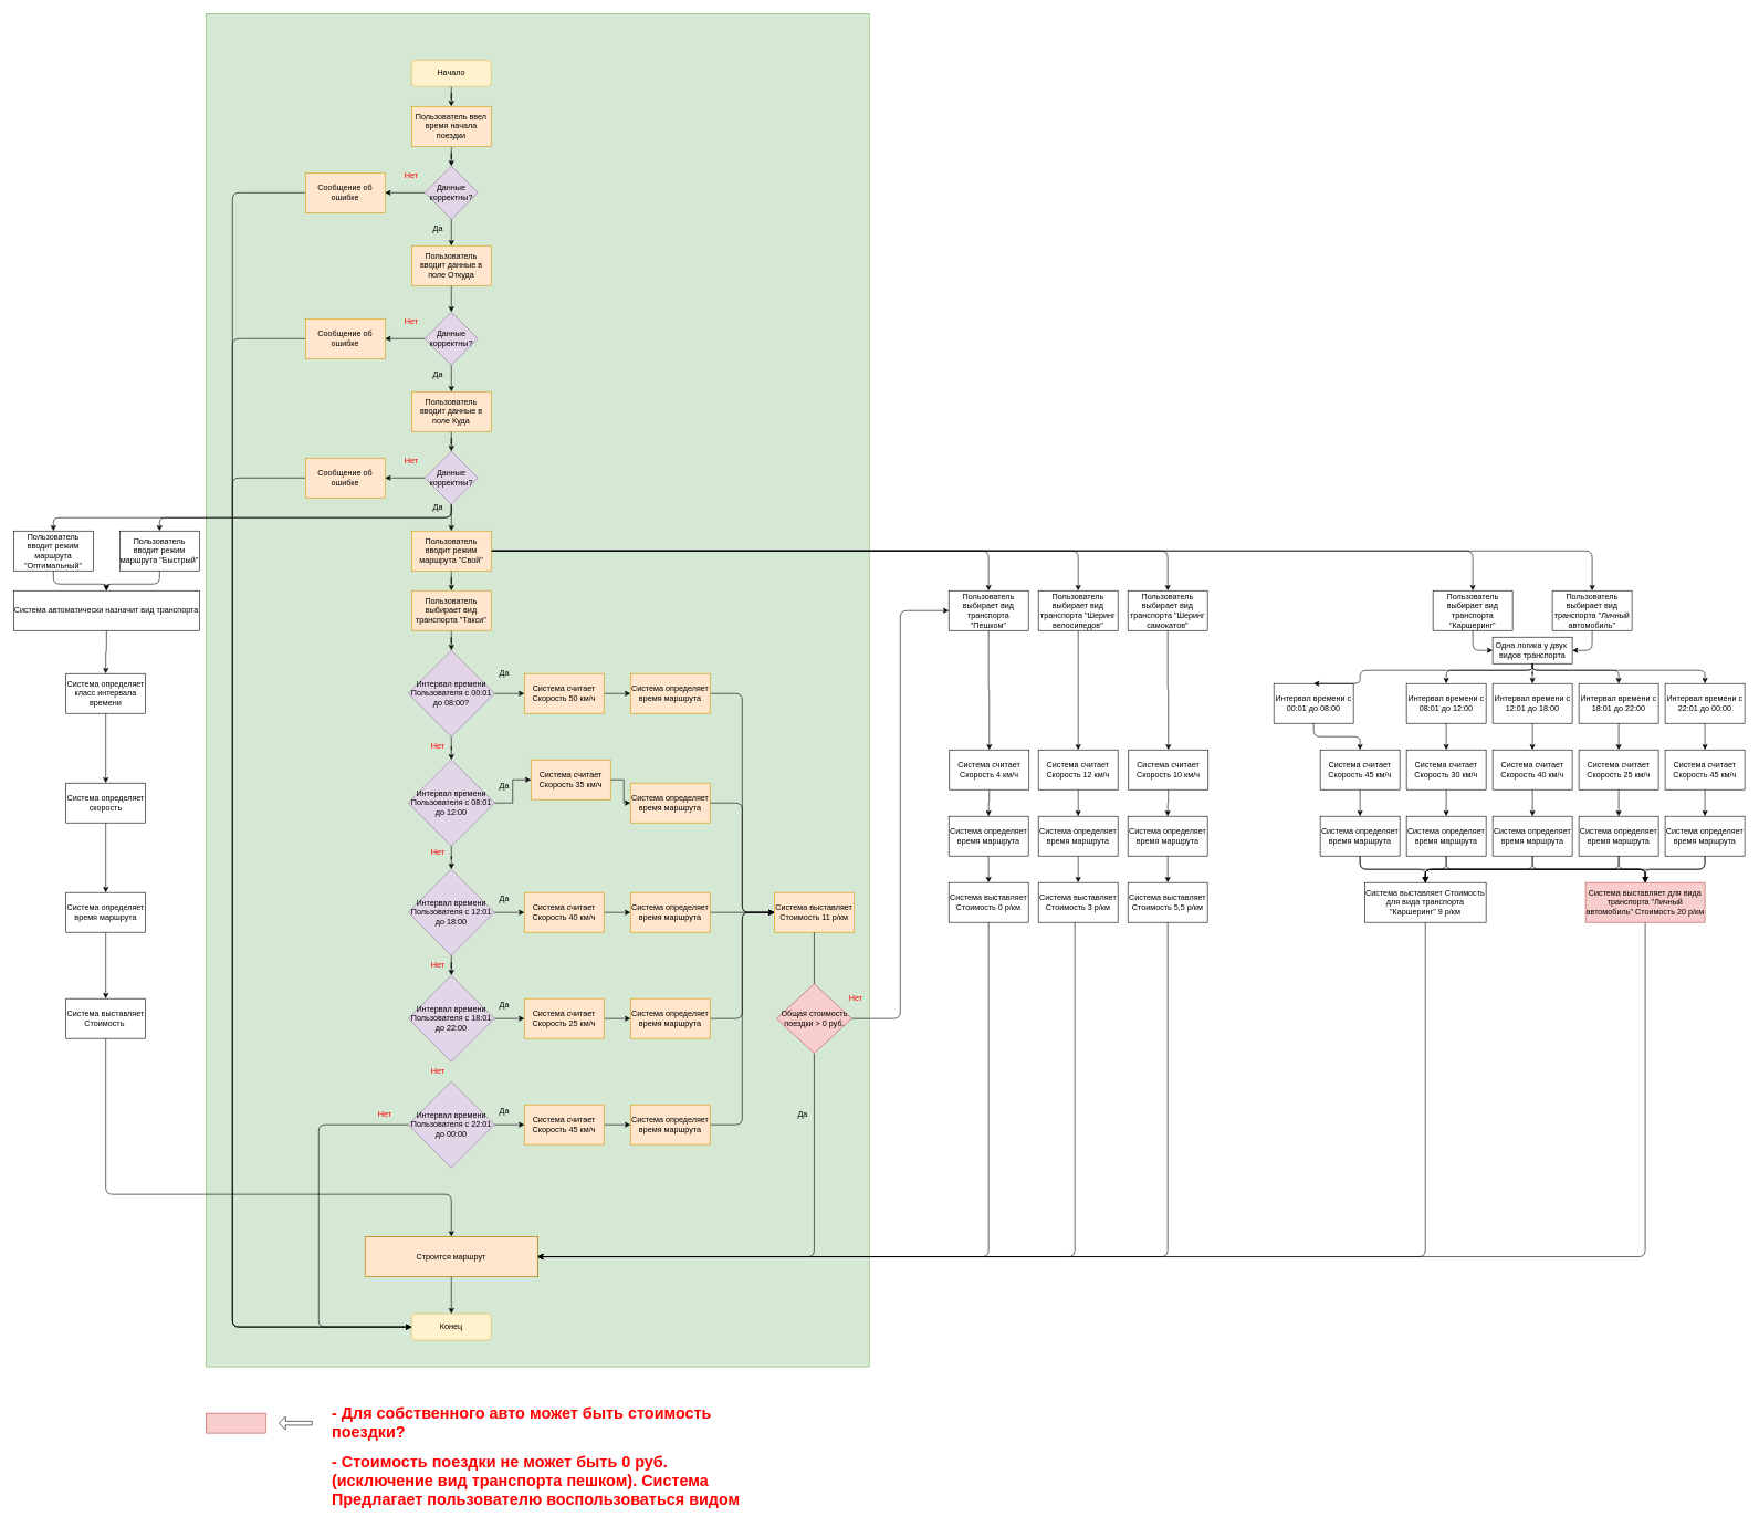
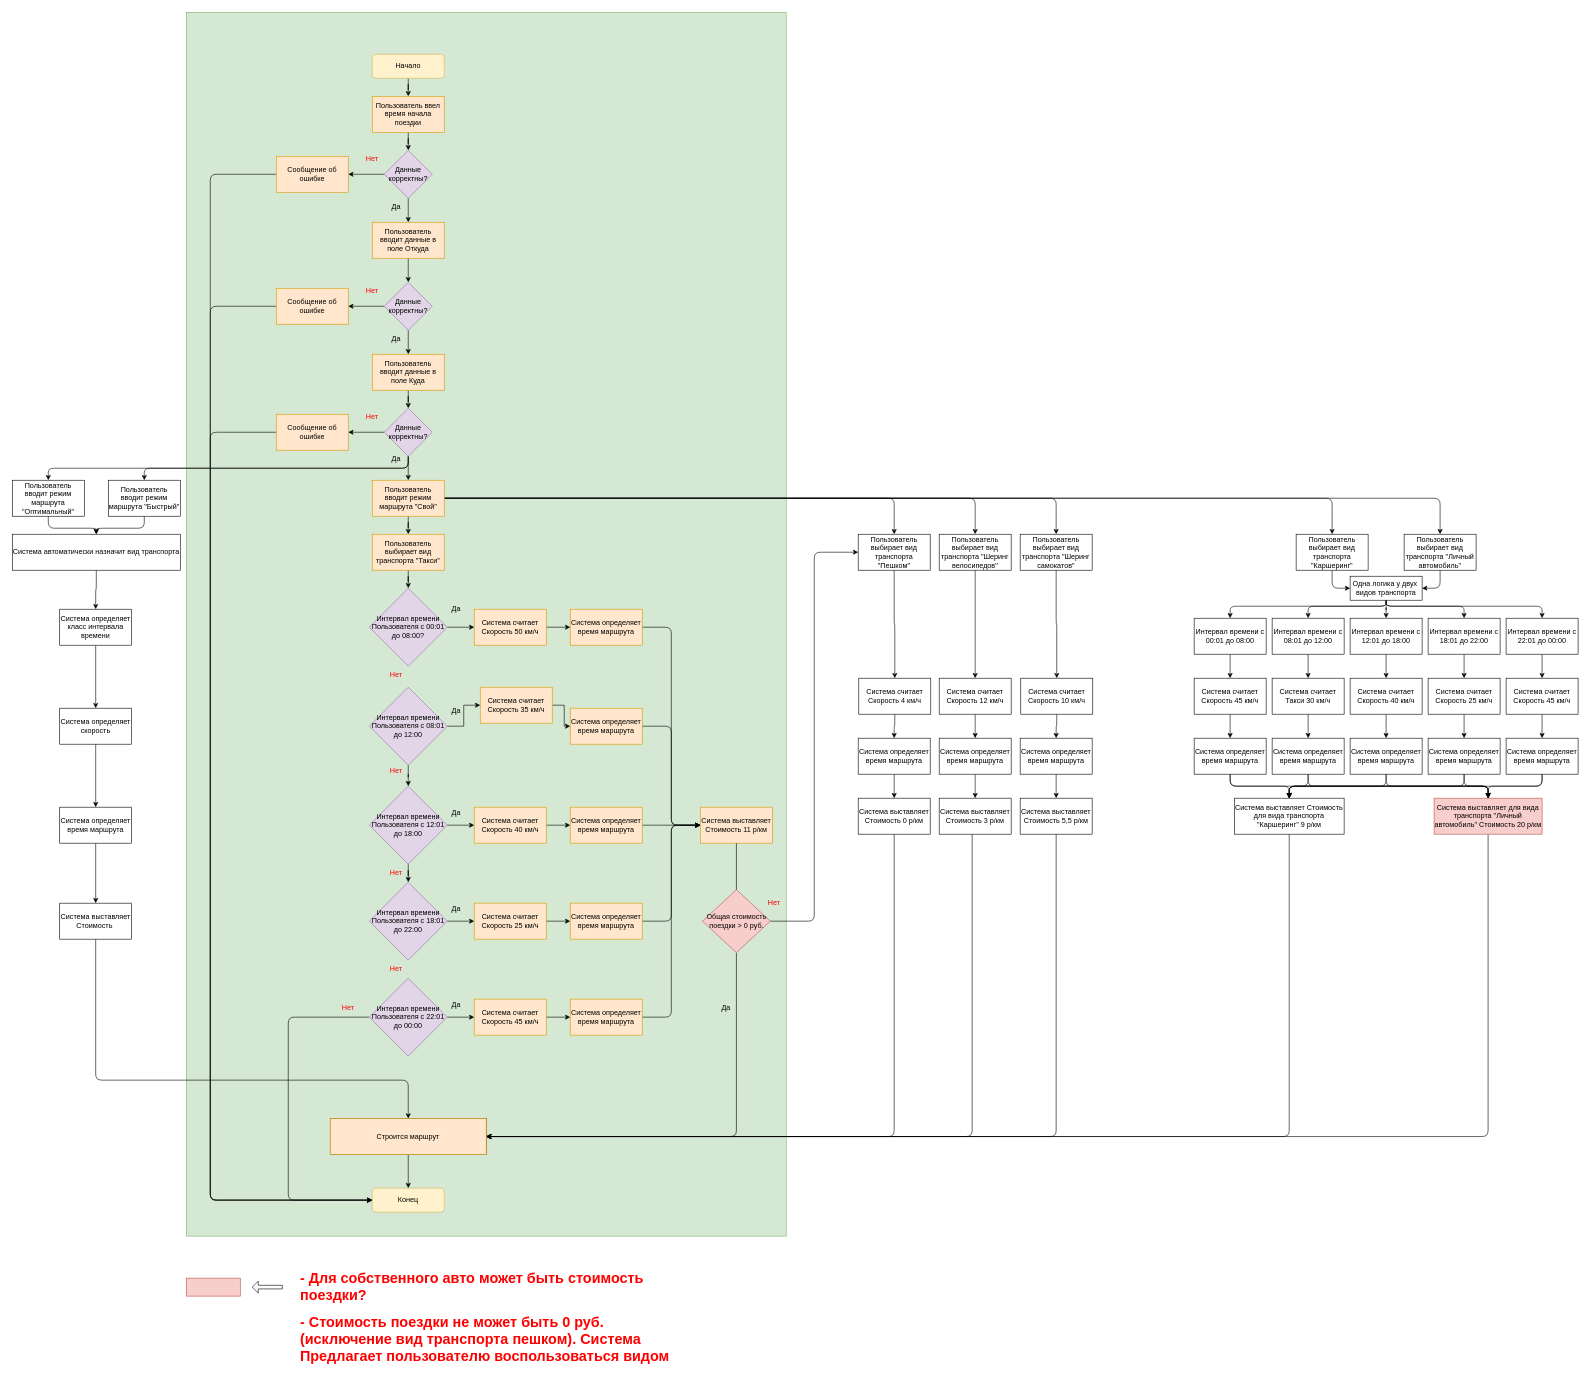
- <mxCell id="69" value="Интервал времени с 00:01 до 08:00" style="whiteSpace=wrap;html=1;rounded=0;glass=0;strokeWidth=1;shadow=0;" parent="1" vertex="1"><mxGeometry x="1920" y="1030" width="120" height="60" as="geometry" /></mxCell>
+ <mxCell id="69" value="Интервал времени с 00:01 до 08:00" style="whiteSpace=wrap;html=1;rounded=0;glass=0;strokeWidth=1;shadow=0;" parent="1" vertex="1"><mxGeometry x="1990" y="1030" width="120" height="60" as="geometry" /></mxCell>
- <mxCell id="156" style="edgeStyle=orthogonalEdgeStyle;rounded=0;orthogonalLoop=1;jettySize=auto;html=1;entryX=0.5;entryY=0;entryDx=0;entryDy=0;" edge="1" parent="1" source="158" target="161"><mxGeometry relative="1" as="geometry" /></mxCell>
- <mxCell id="79" value="Система считает Скорость 30 км/ч" style="whiteSpace=wrap;html=1;rounded=0;glass=0;strokeWidth=1;shadow=0;" parent="1" vertex="1"><mxGeometry x="2120" y="1130" width="120" height="60" as="geometry" /></mxCell>
+ <mxCell id="79" value="Система считает Такси 30 км/ч" style="whiteSpace=wrap;html=1;rounded=0;glass=0;strokeWidth=1;shadow=0;" parent="1" vertex="1"><mxGeometry x="2120" y="1130" width="120" height="60" as="geometry" /></mxCell>
